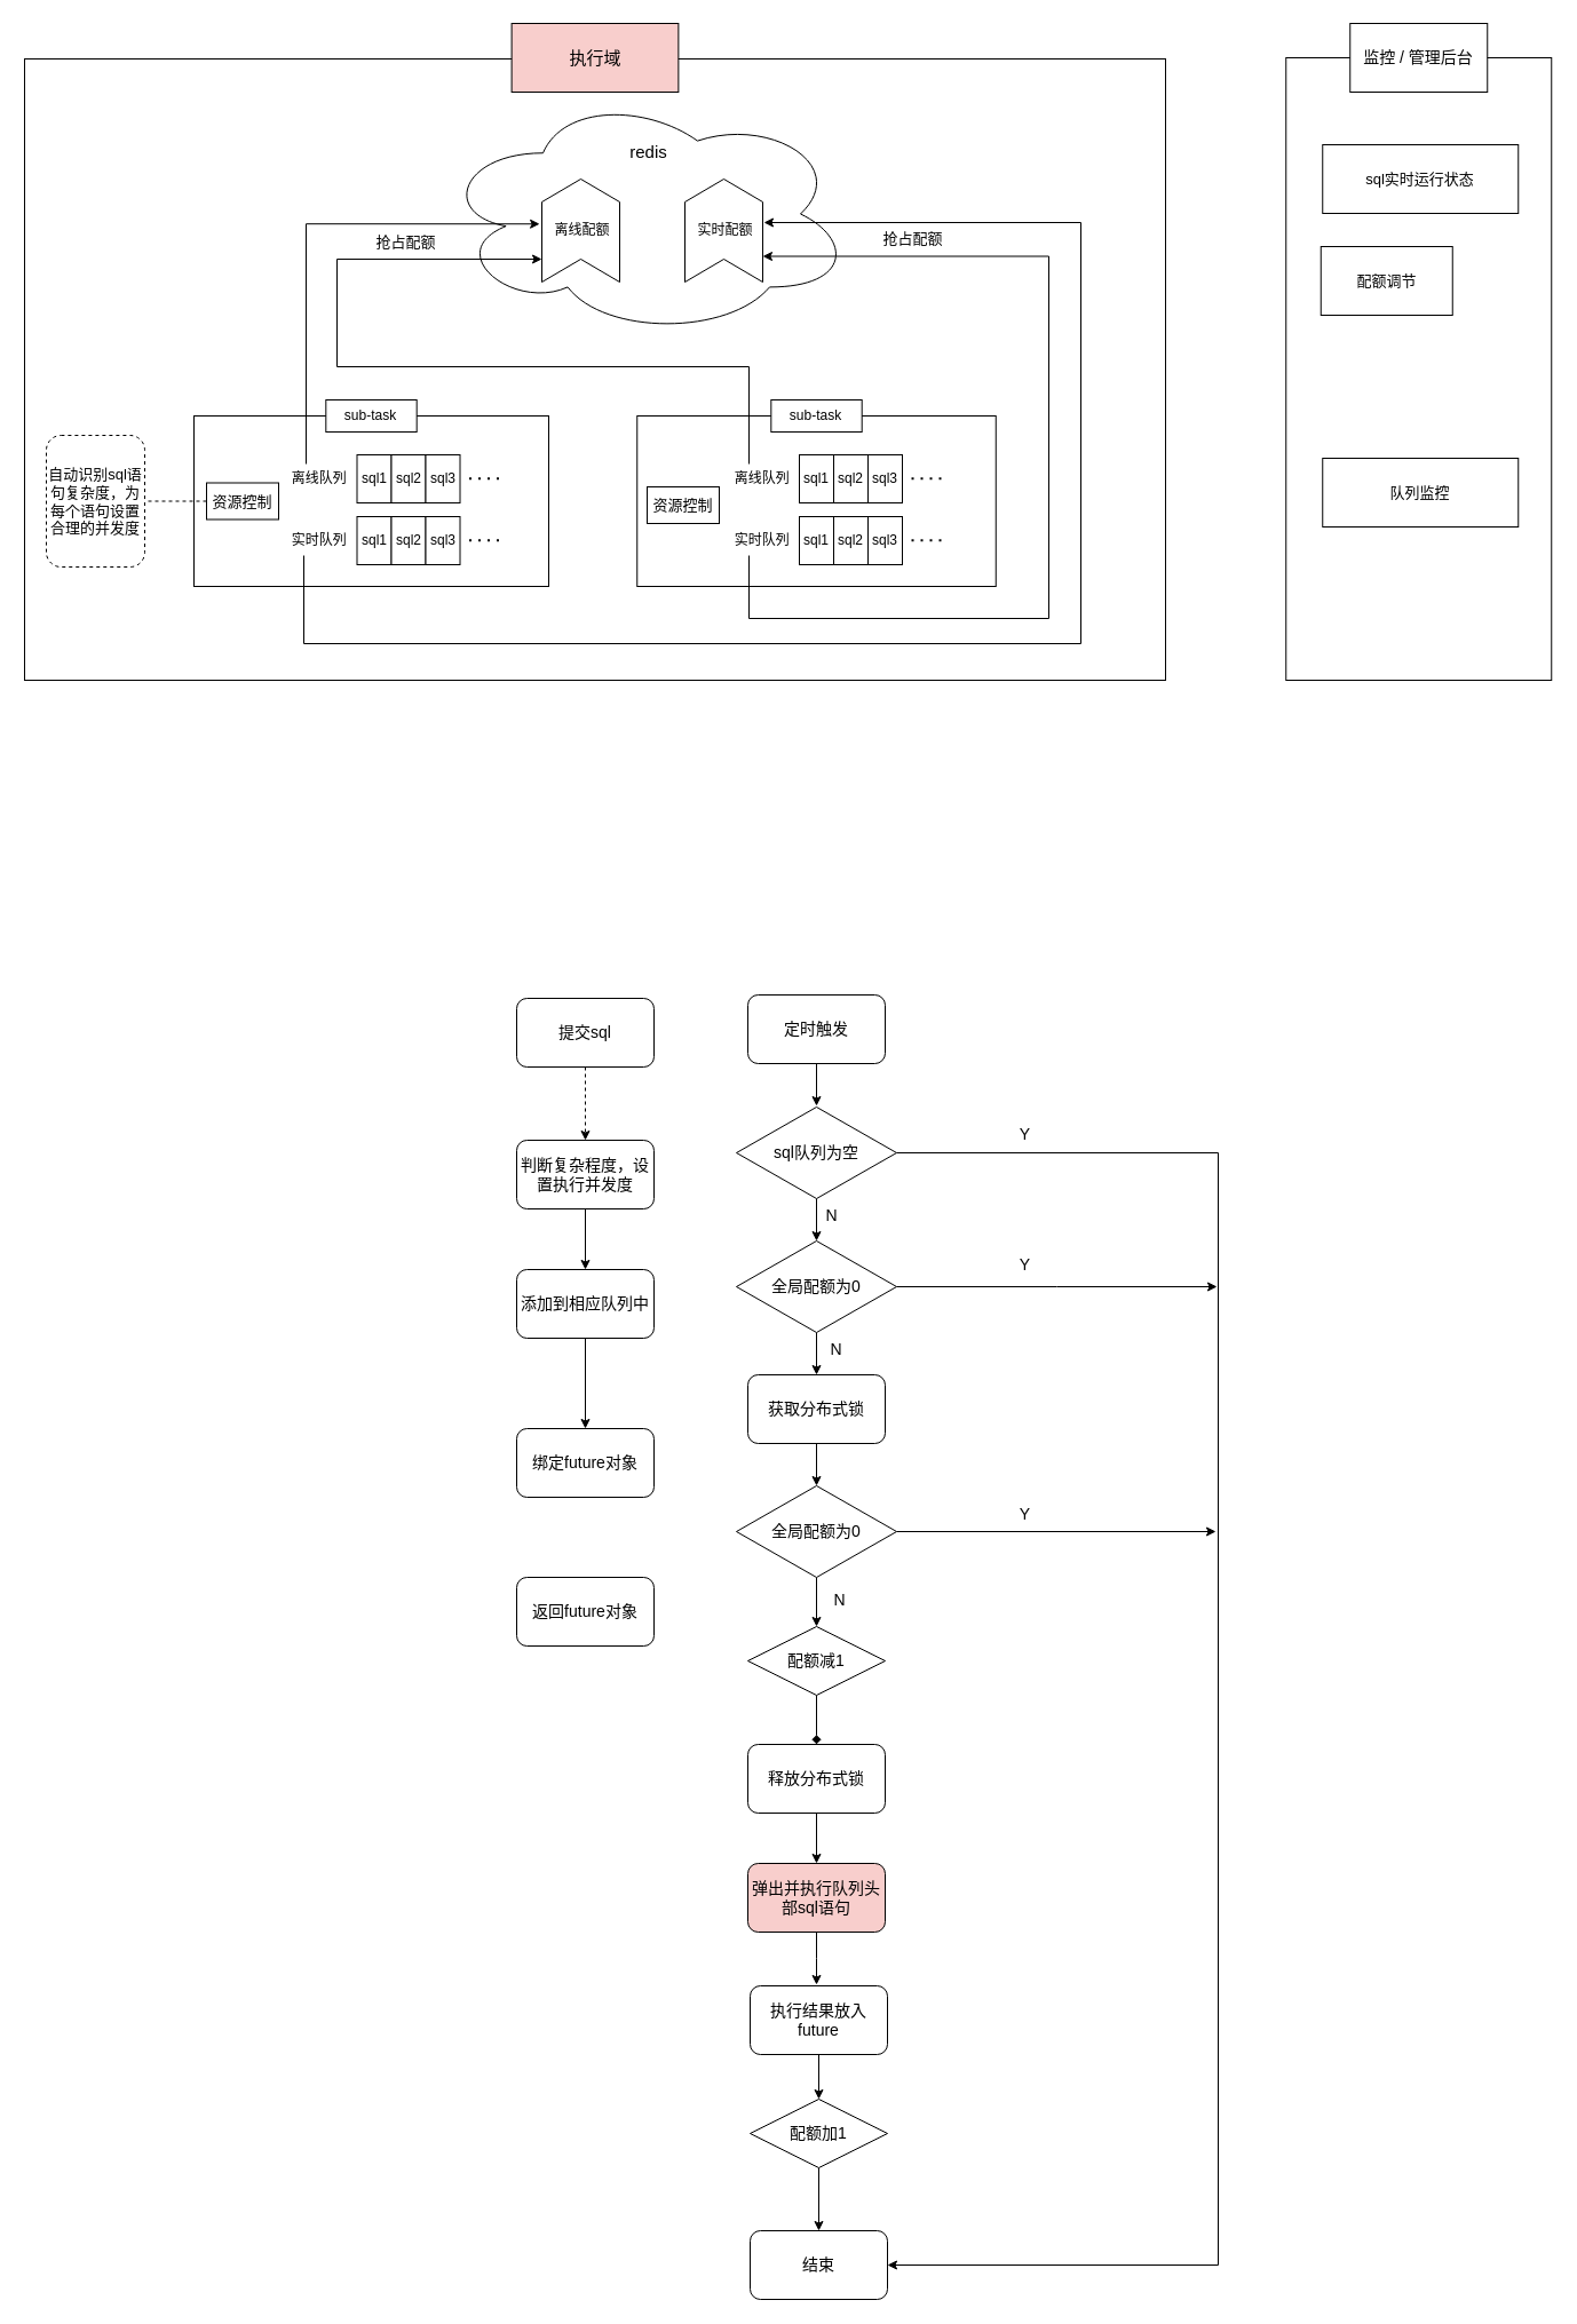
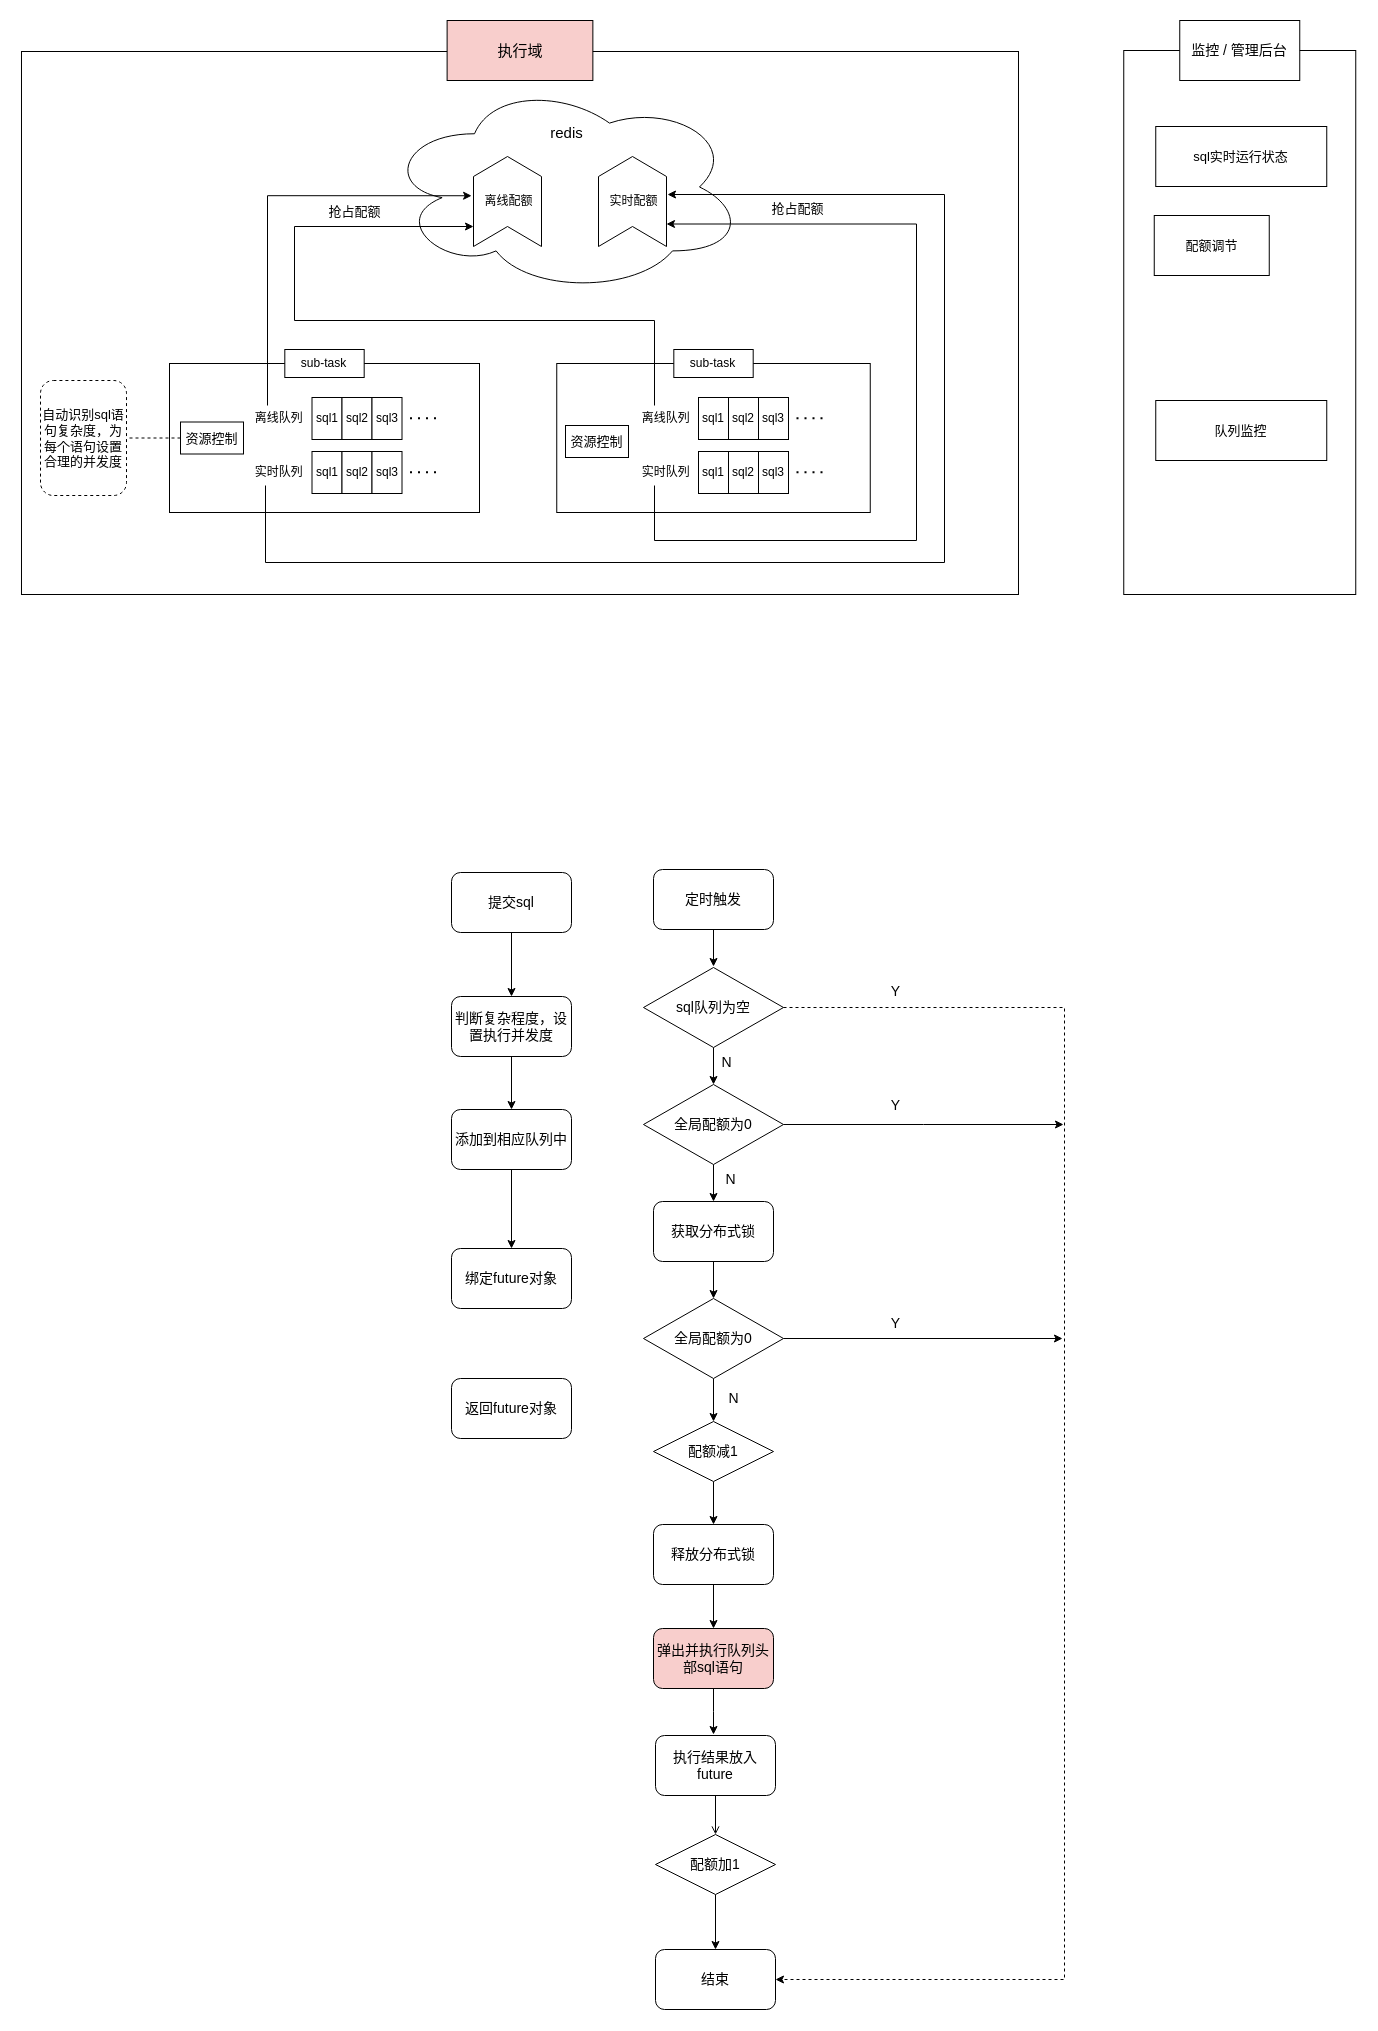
- <mxCell id="50" style="edgeStyle=orthogonalEdgeStyle;rounded=0;orthogonalLoop=1;jettySize=auto;html=1;exitX=0.5;exitY=1;exitDx=0;exitDy=0;fontSize=14;endArrow=classic;endFill=1;startArrow=none;startFill=0;dashed=1;" edge="1" parent="1" source="51" target="53"><mxGeometry relative="1" as="geometry" /></mxCell>
+ <mxCell id="50" style="edgeStyle=orthogonalEdgeStyle;rounded=0;orthogonalLoop=1;jettySize=auto;html=1;exitX=0.5;exitY=1;exitDx=0;exitDy=0;fontSize=14;endArrow=classic;endFill=1;startArrow=none;startFill=0;" edge="1" parent="1" source="51" target="53"><mxGeometry relative="1" as="geometry" /></mxCell>
- <mxCell id="63" style="edgeStyle=orthogonalEdgeStyle;rounded=0;orthogonalLoop=1;jettySize=auto;html=1;exitX=1;exitY=0.5;exitDx=0;exitDy=0;entryX=1;entryY=0.5;entryDx=0;entryDy=0;fontSize=14;startArrow=none;startFill=0;endArrow=classic;endFill=1;" edge="1" parent="1" source="60" target="61"><mxGeometry relative="1" as="geometry"><Array as="points"><mxPoint x="1064" y="1007" /><mxPoint x="1064" y="1979" /></Array></mxGeometry></mxCell>
+ <mxCell id="63" style="edgeStyle=orthogonalEdgeStyle;rounded=0;orthogonalLoop=1;jettySize=auto;html=1;exitX=1;exitY=0.5;exitDx=0;exitDy=0;entryX=1;entryY=0.5;entryDx=0;entryDy=0;fontSize=14;startArrow=none;startFill=0;endArrow=classic;endFill=1;dashed=1;" edge="1" parent="1" source="60" target="61"><mxGeometry relative="1" as="geometry"><Array as="points"><mxPoint x="1064" y="1007" /><mxPoint x="1064" y="1979" /></Array></mxGeometry></mxCell>
- <mxCell id="66" style="edgeStyle=orthogonalEdgeStyle;rounded=0;orthogonalLoop=1;jettySize=auto;html=1;exitX=0.5;exitY=1;exitDx=0;exitDy=0;entryX=0.5;entryY=0;entryDx=0;entryDy=0;fontSize=14;startArrow=none;startFill=0;endArrow=diamond;endFill=1;" edge="1" parent="1" source="67" target="81"><mxGeometry relative="1" as="geometry" /></mxCell>
+ <mxCell id="66" style="edgeStyle=orthogonalEdgeStyle;rounded=0;orthogonalLoop=1;jettySize=auto;html=1;exitX=0.5;exitY=1;exitDx=0;exitDy=0;entryX=0.5;entryY=0;entryDx=0;entryDy=0;fontSize=14;startArrow=none;startFill=0;endArrow=classic;endFill=1;" edge="1" parent="1" source="67" target="81"><mxGeometry relative="1" as="geometry" /></mxCell>
- <mxCell id="76" style="edgeStyle=orthogonalEdgeStyle;rounded=0;orthogonalLoop=1;jettySize=auto;html=1;exitX=0.5;exitY=1;exitDx=0;exitDy=0;entryX=0.5;entryY=0;entryDx=0;entryDy=0;fontSize=14;startArrow=none;startFill=0;endArrow=classic;endFill=1;" edge="1" parent="1" source="77" target="79"><mxGeometry relative="1" as="geometry" /></mxCell>
+ <mxCell id="76" style="edgeStyle=orthogonalEdgeStyle;rounded=0;orthogonalLoop=1;jettySize=auto;html=1;exitX=0.5;exitY=1;exitDx=0;exitDy=0;entryX=0.5;entryY=0;entryDx=0;entryDy=0;fontSize=14;startArrow=none;startFill=0;endArrow=open;endFill=1;" edge="1" parent="1" source="77" target="79"><mxGeometry relative="1" as="geometry" /></mxCell>
